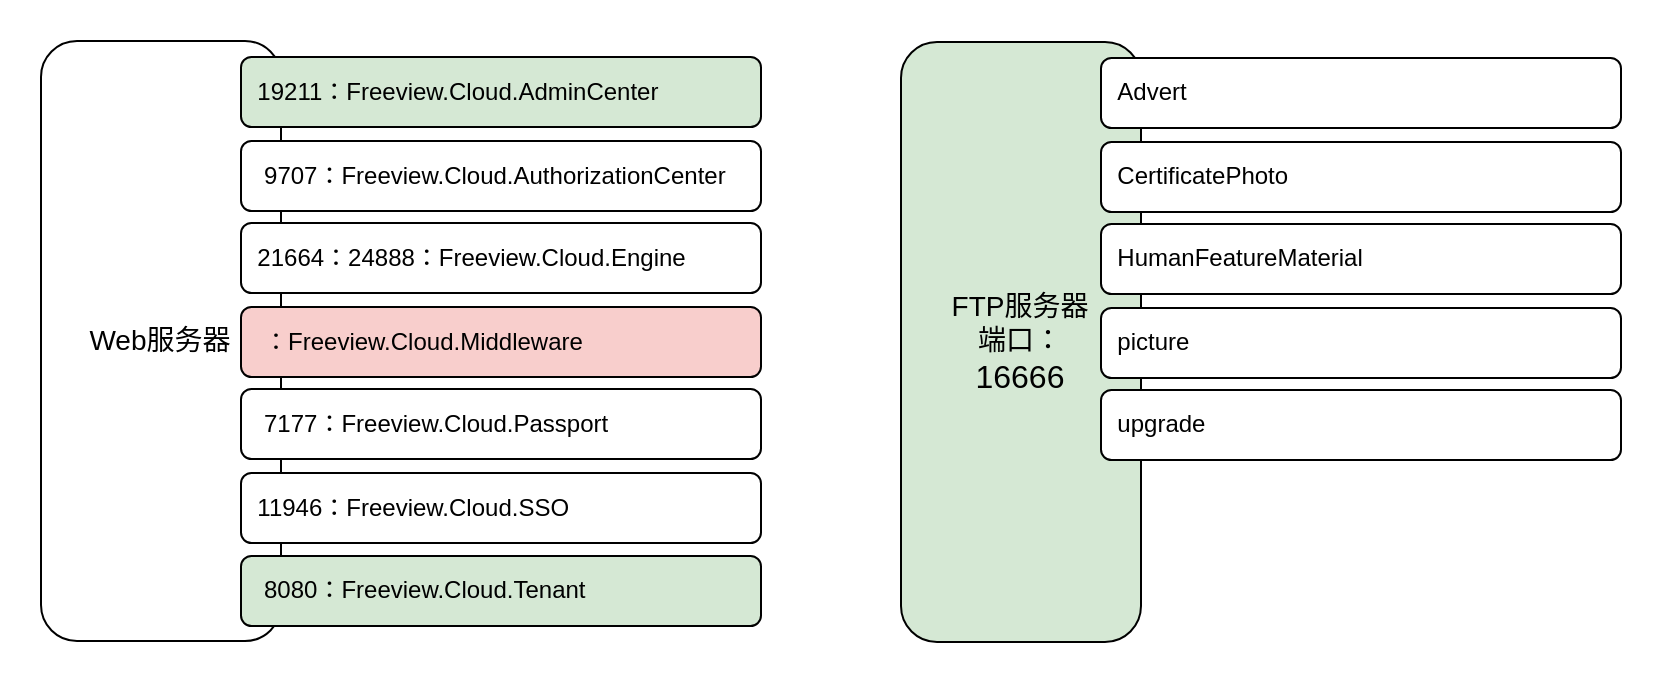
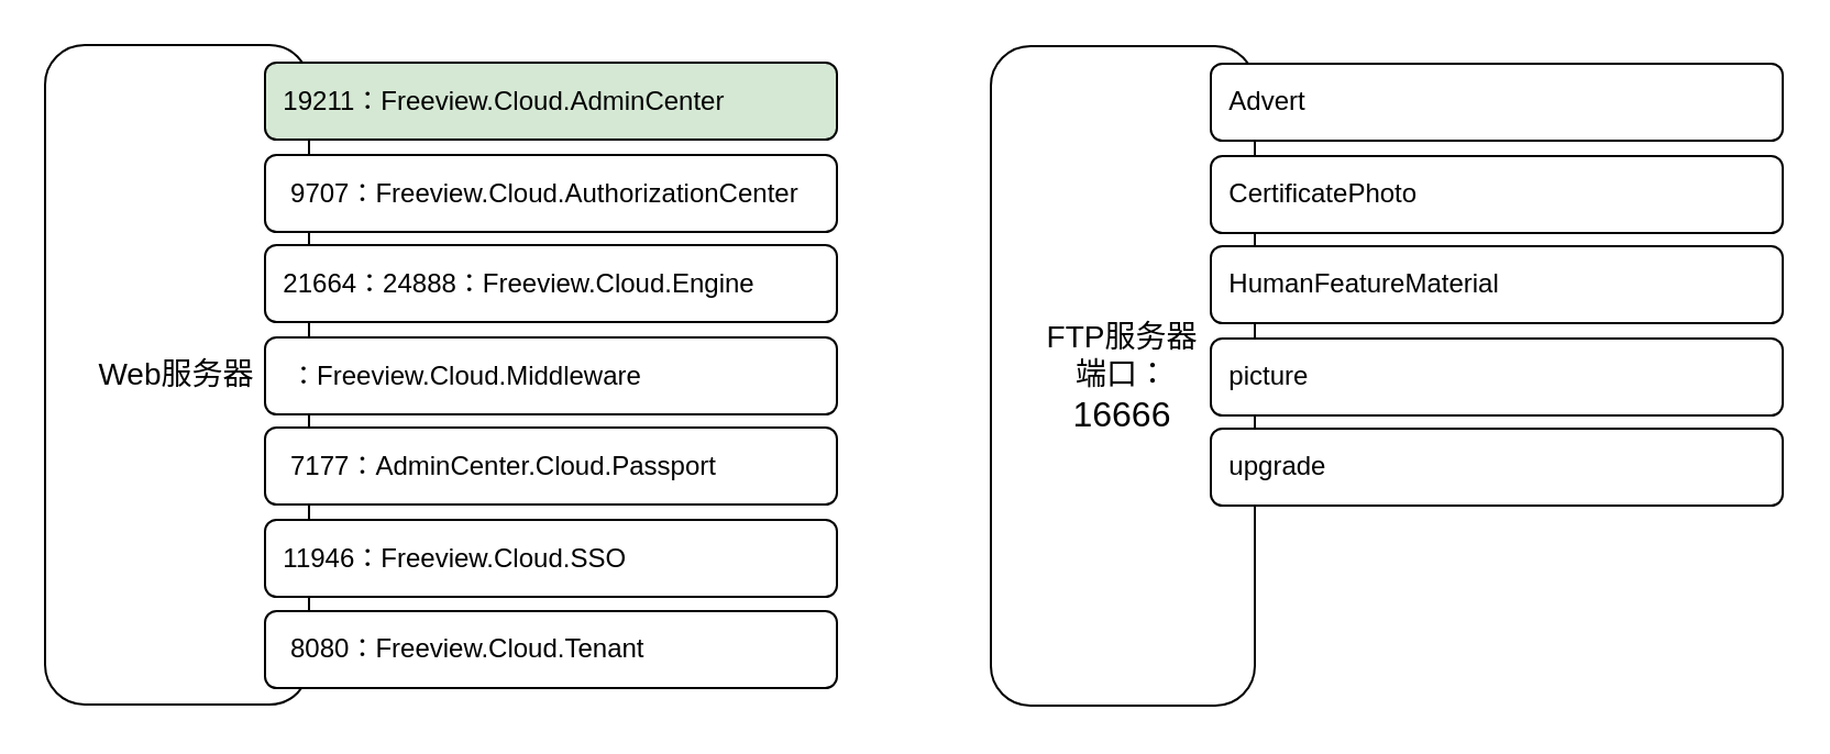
- <mxCell id="6" value="&amp;nbsp; &amp;nbsp;&lt;span lang=&quot;EN-US&quot; style=&quot;font-size: 12px&quot;&gt;：&lt;/span&gt;Freeview.Cloud.Middleware" style="rounded=1;whiteSpace=wrap;html=1;align=left;fontSize=12;fillColor=#f8cecc;" vertex="1" parent="1"><mxGeometry x="120" y="153" width="260" height="35" as="geometry" /></mxCell>
+ <mxCell id="6" value="&amp;nbsp; &amp;nbsp;&lt;span lang=&quot;EN-US&quot; style=&quot;font-size: 12px&quot;&gt;：&lt;/span&gt;Freeview.Cloud.Middleware" style="rounded=1;whiteSpace=wrap;html=1;align=left;fontSize=12;" vertex="1" parent="1"><mxGeometry x="120" y="153" width="260" height="35" as="geometry" /></mxCell>
- <mxCell id="10" value="&lt;span style=&quot;font-size: 10.5pt&quot;&gt;FTP服务器&lt;br&gt;端口：&lt;br&gt;&lt;/span&gt;&lt;span lang=&quot;EN-US&quot; style=&quot;font-size: 12.0pt&quot;&gt;16666&lt;/span&gt;&lt;span style=&quot;font-size: 10.5pt&quot;&gt;&lt;br&gt;&lt;/span&gt;" style="rounded=1;whiteSpace=wrap;html=1;fillColor=#d5e8d4;" vertex="1" parent="1"><mxGeometry x="450" y="20.5" width="120" height="300" as="geometry" /></mxCell>
+ <mxCell id="10" value="&lt;span style=&quot;font-size: 10.5pt&quot;&gt;FTP服务器&lt;br&gt;端口：&lt;br&gt;&lt;/span&gt;&lt;span lang=&quot;EN-US&quot; style=&quot;font-size: 12.0pt&quot;&gt;16666&lt;/span&gt;&lt;span style=&quot;font-size: 10.5pt&quot;&gt;&lt;br&gt;&lt;/span&gt;" style="rounded=1;whiteSpace=wrap;html=1;" vertex="1" parent="1"><mxGeometry x="450" y="20.5" width="120" height="300" as="geometry" /></mxCell>
- <mxCell id="7" value="&amp;nbsp; &amp;nbsp;7177：Freeview.Cloud.Passport" style="rounded=1;whiteSpace=wrap;html=1;align=left;" vertex="1" parent="1"><mxGeometry x="120" y="194" width="260" height="35" as="geometry" /></mxCell>
+ <mxCell id="7" value="&amp;nbsp; &amp;nbsp;7177：AdminCenter.Cloud.Passport" style="rounded=1;whiteSpace=wrap;html=1;align=left;" vertex="1" parent="1"><mxGeometry x="120" y="194" width="260" height="35" as="geometry" /></mxCell>
- <mxCell id="9" value="&amp;nbsp; &amp;nbsp;8080：Freeview.Cloud.Tenant" style="rounded=1;whiteSpace=wrap;html=1;align=left;fillColor=#d5e8d4;" vertex="1" parent="1"><mxGeometry x="120" y="277.5" width="260" height="35" as="geometry" /></mxCell>
+ <mxCell id="9" value="&amp;nbsp; &amp;nbsp;8080：Freeview.Cloud.Tenant" style="rounded=1;whiteSpace=wrap;html=1;align=left;" vertex="1" parent="1"><mxGeometry x="120" y="277.5" width="260" height="35" as="geometry" /></mxCell>
